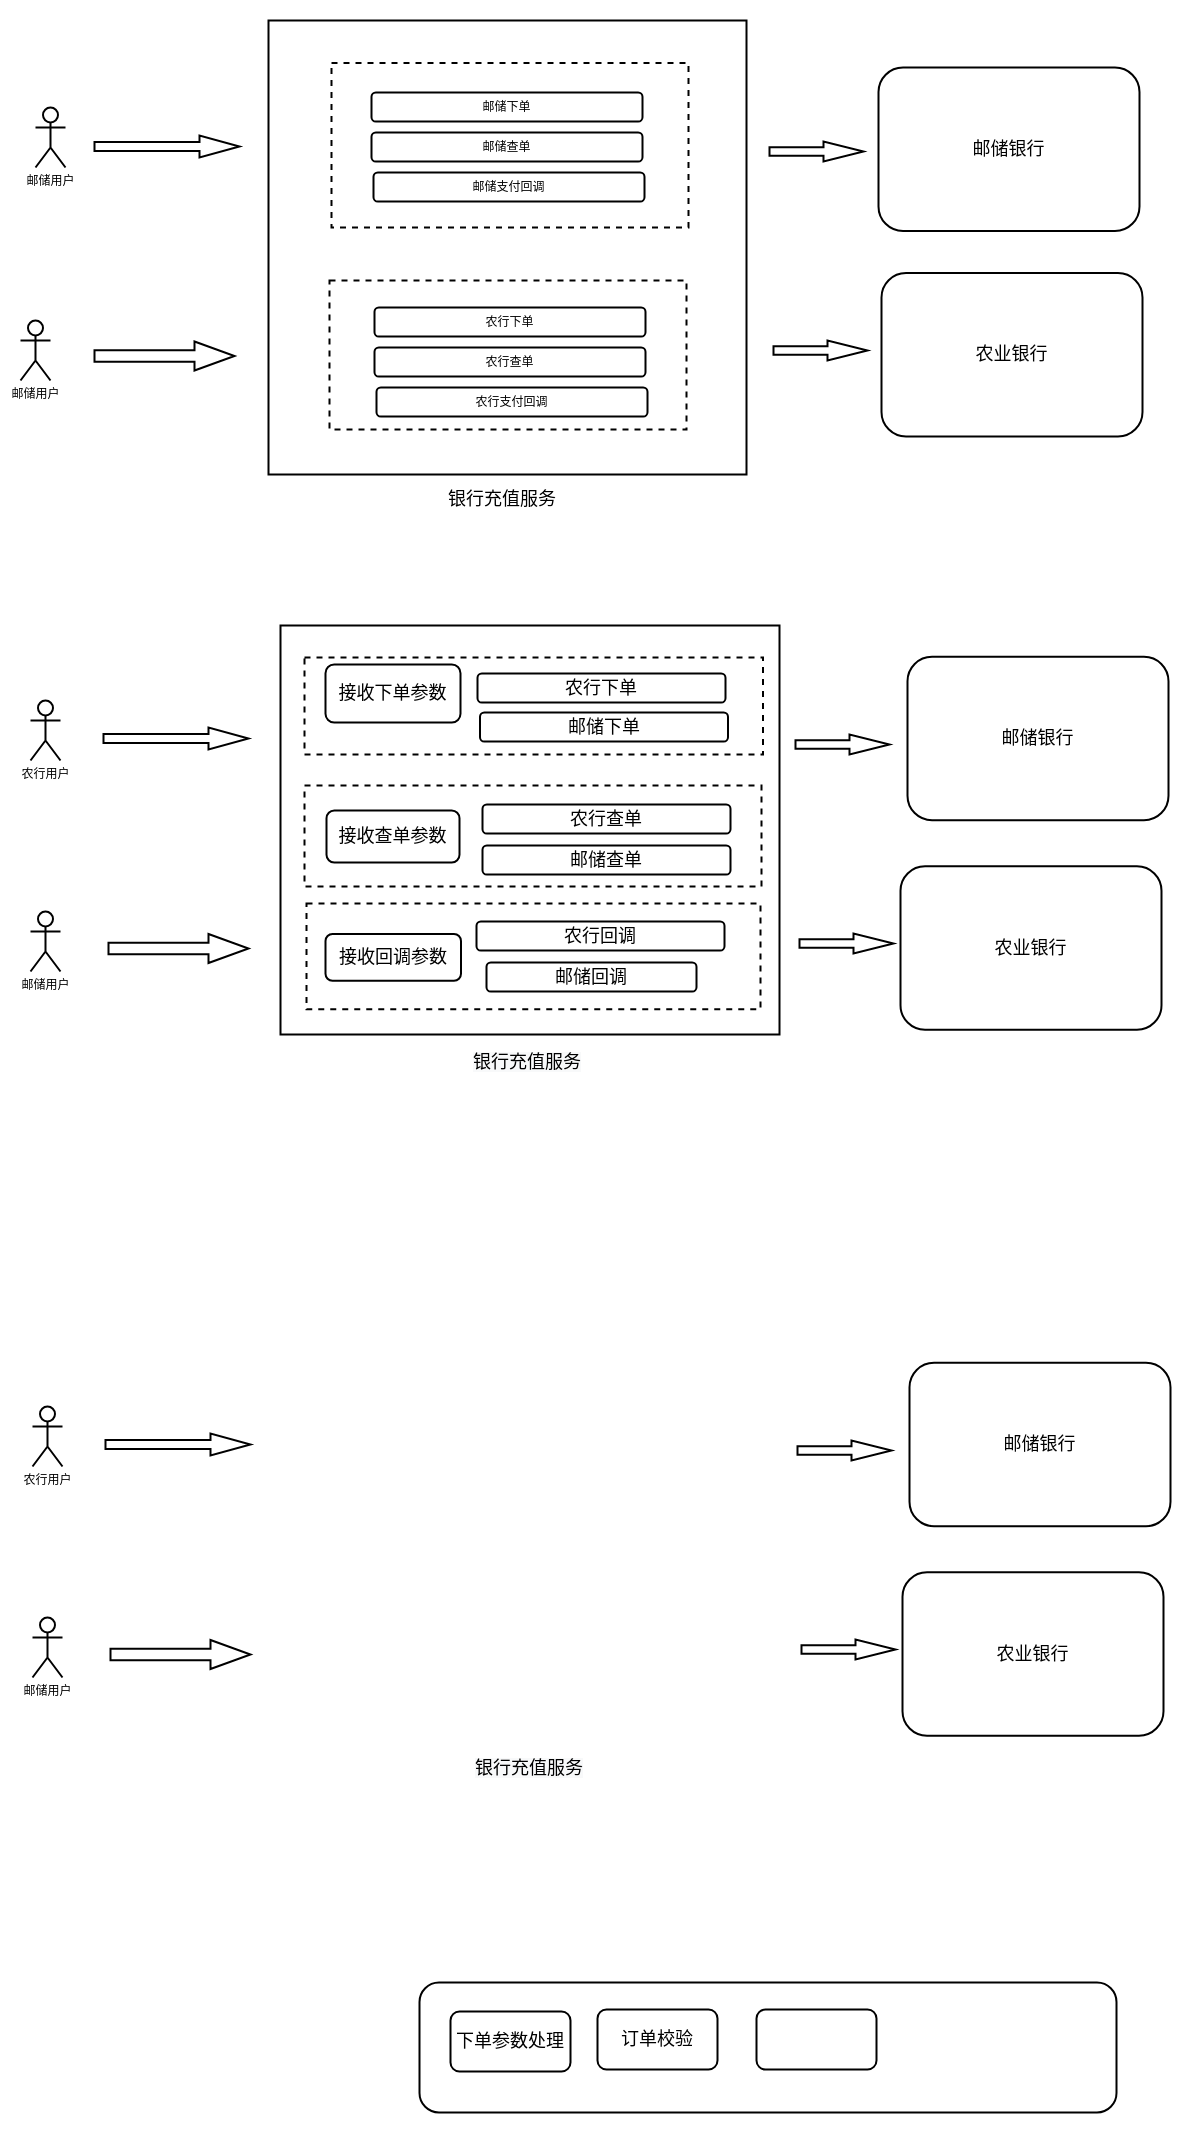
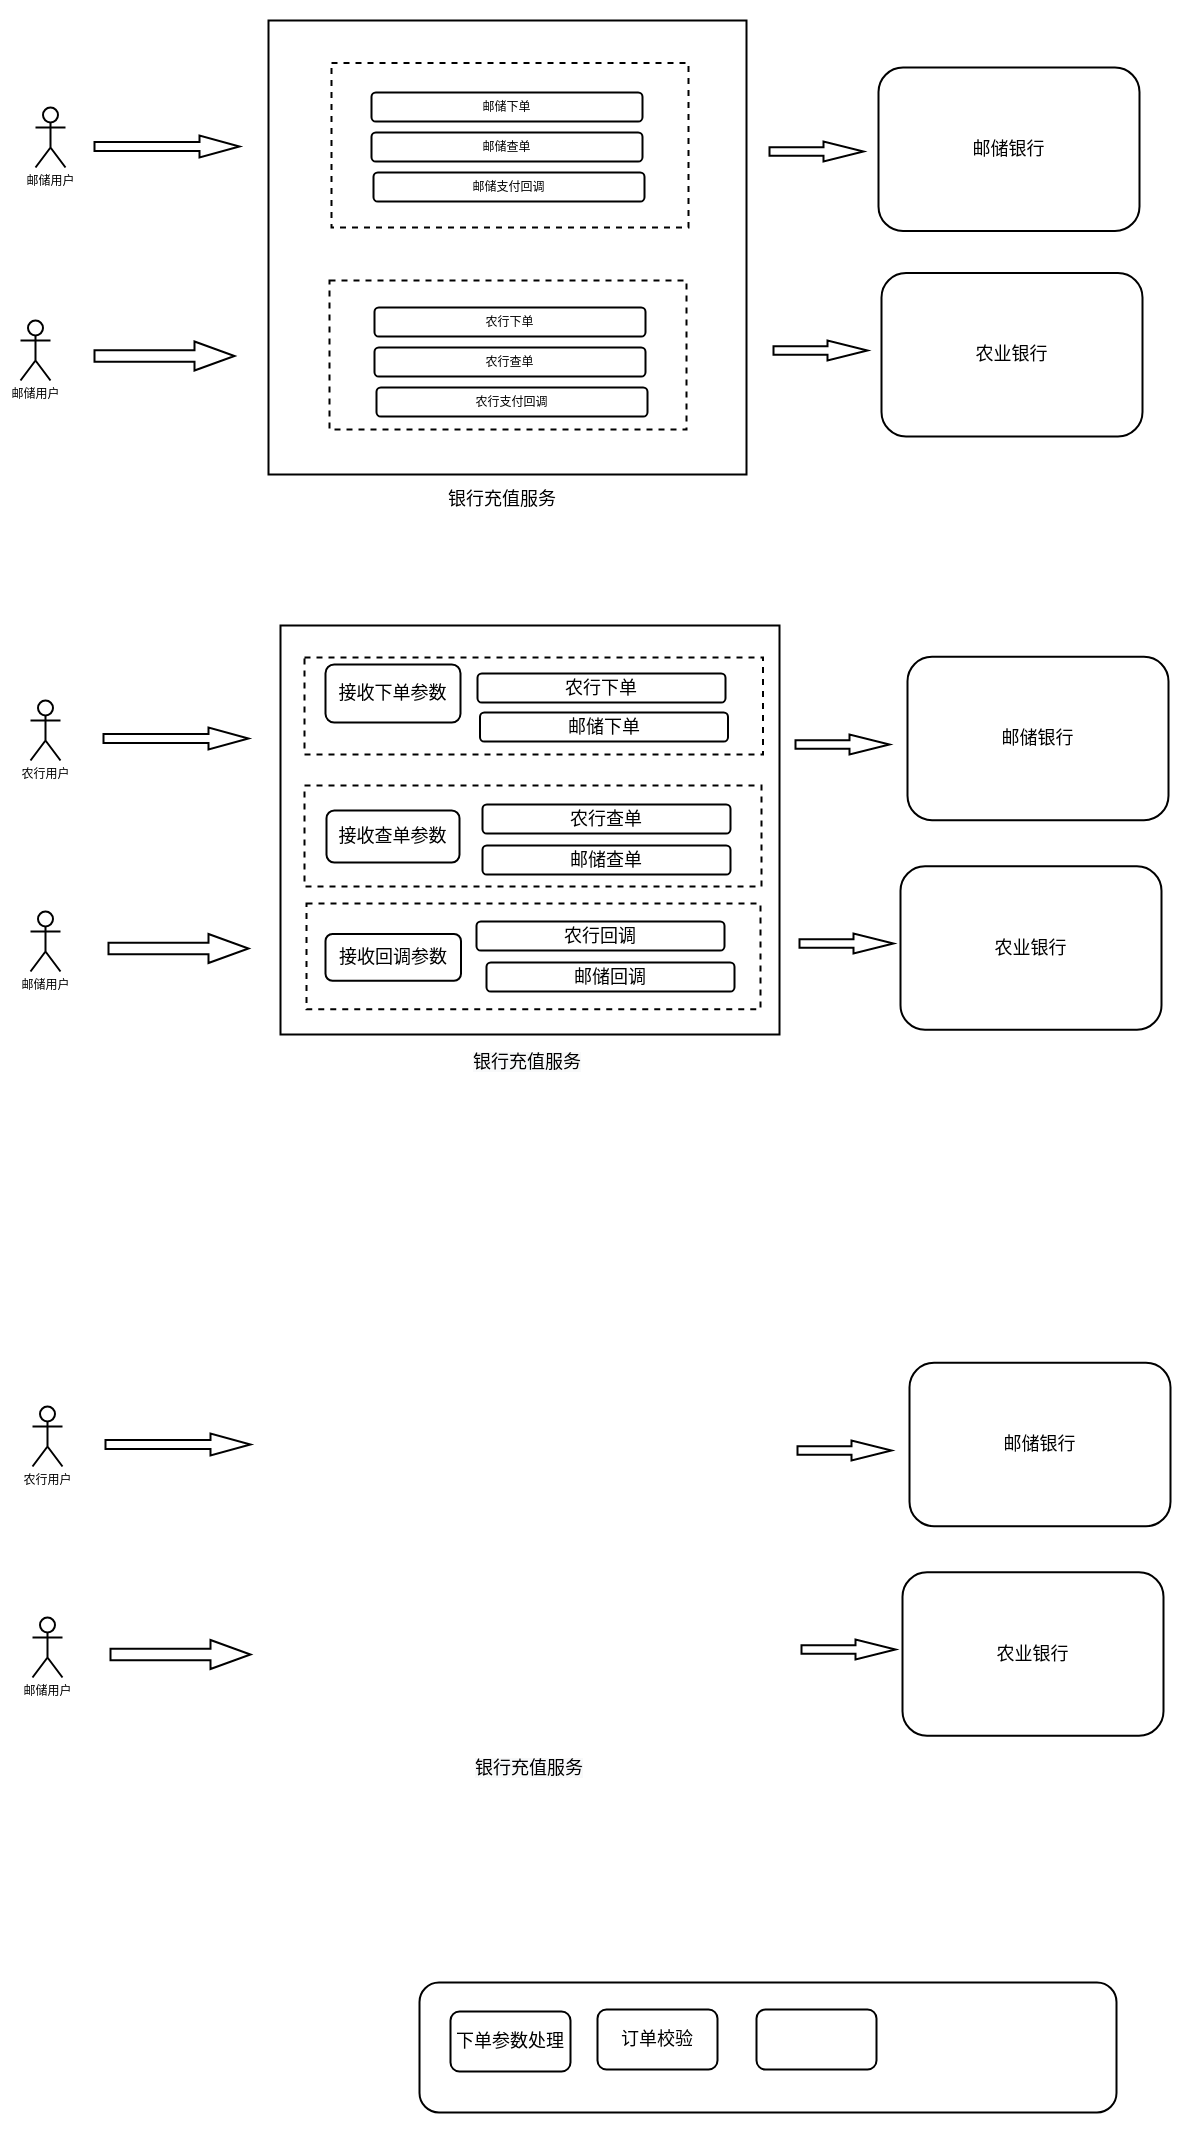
- <mxCell id="36" value="邮储回调" style="rounded=1;whiteSpace=wrap;html=1;strokeWidth=2;fontSize=18;" vertex="1" parent="1"><mxGeometry x="486" y="962" width="210" height="29" as="geometry" /></mxCell>
+ <mxCell id="36" value="邮储回调" style="rounded=1;whiteSpace=wrap;html=1;strokeWidth=2;fontSize=18;" vertex="1" parent="1"><mxGeometry x="486" y="962" width="248" height="29" as="geometry" /></mxCell>
